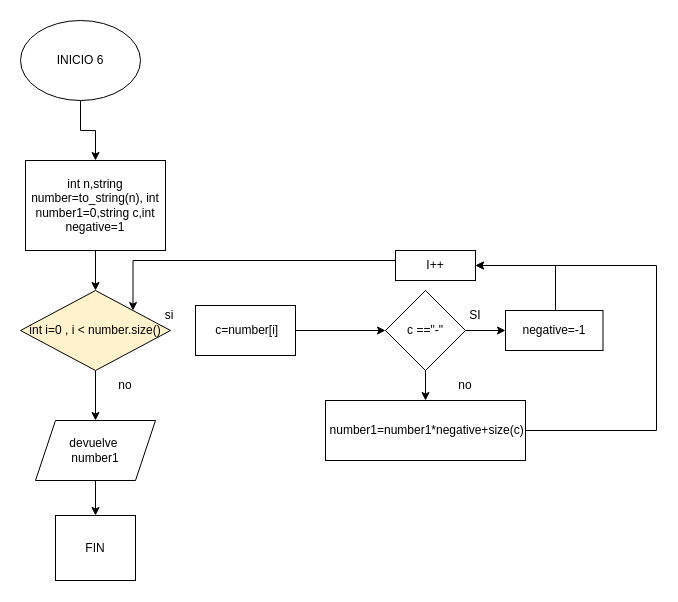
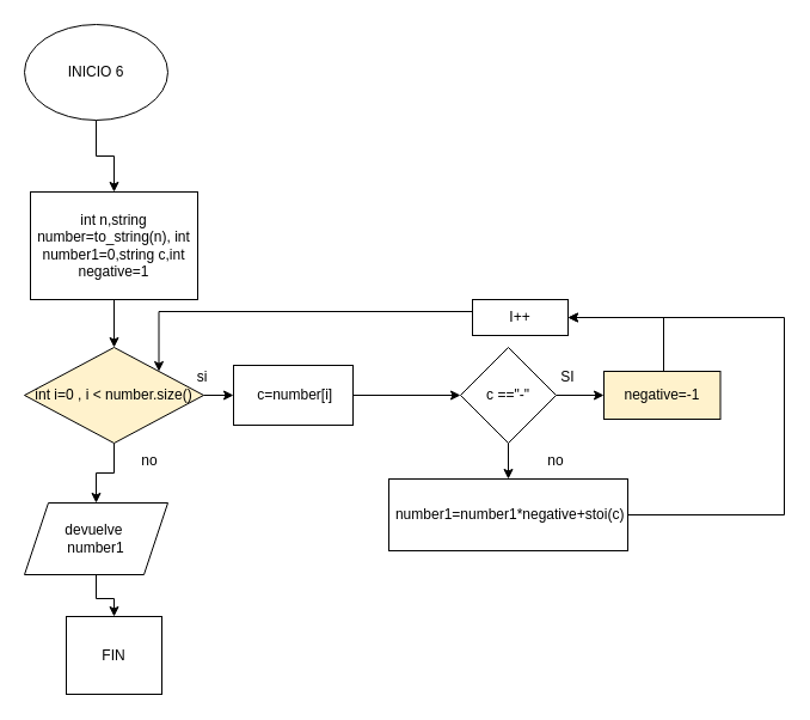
+ <mxCell id="6" value="" style="edgeStyle=orthogonalEdgeStyle;rounded=0;orthogonalLoop=1;jettySize=auto;html=1;" edge="1" parent="1" source="8" target="10"><mxGeometry relative="1" as="geometry" /></mxCell>
- <mxCell id="15" value="negative=-1" style="whiteSpace=wrap;html=1;" vertex="1" parent="1"><mxGeometry x="505" y="310" width="97.5" height="40" as="geometry" /></mxCell>
+ <mxCell id="15" value="negative=-1" style="whiteSpace=wrap;html=1;fillColor=#fff2cc;" vertex="1" parent="1"><mxGeometry x="505" y="310" width="97.5" height="40" as="geometry" /></mxCell>
- <mxCell id="17" value="&amp;nbsp;number1=number1*negative+size(c)" style="whiteSpace=wrap;html=1;" vertex="1" parent="1"><mxGeometry x="325" y="400" width="200" height="60" as="geometry" /></mxCell>
+ <mxCell id="17" value="&amp;nbsp;number1=number1*negative+stoi(c)" style="whiteSpace=wrap;html=1;" vertex="1" parent="1"><mxGeometry x="325" y="400" width="200" height="60" as="geometry" /></mxCell>
- <mxCell id="19" value="devuelve&amp;nbsp;&lt;div&gt;number1&lt;/div&gt;" style="shape=parallelogram;perimeter=parallelogramPerimeter;whiteSpace=wrap;html=1;fixedSize=1;" vertex="1" parent="1"><mxGeometry x="35" y="420" width="120" height="60" as="geometry" /></mxCell>
+ <mxCell id="19" value="devuelve&amp;nbsp;&lt;div&gt;number1&lt;/div&gt;" style="shape=parallelogram;perimeter=parallelogramPerimeter;whiteSpace=wrap;html=1;fixedSize=1;" vertex="1" parent="1"><mxGeometry x="20" y="420" width="120" height="60" as="geometry" /></mxCell>
